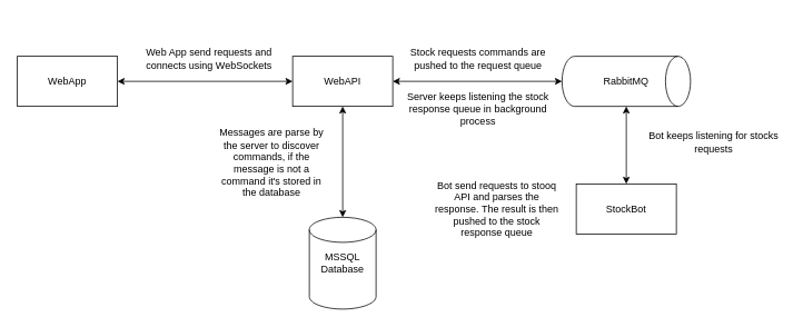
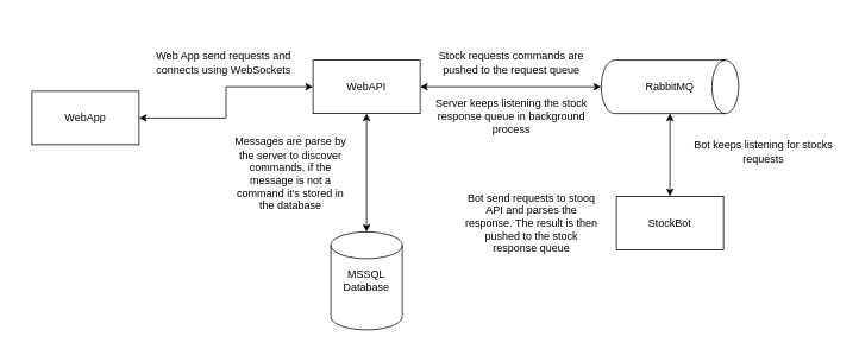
- <mxCell id="3" value="WebApp" style="rounded=0;whiteSpace=wrap;html=1;" vertex="1" parent="1"><mxGeometry x="20" y="67" width="120" height="60" as="geometry" /></mxCell>
+ <mxCell id="3" value="WebApp" style="rounded=0;whiteSpace=wrap;html=1;" vertex="1" parent="1"><mxGeometry x="35" y="102" width="120" height="60" as="geometry" /></mxCell>
